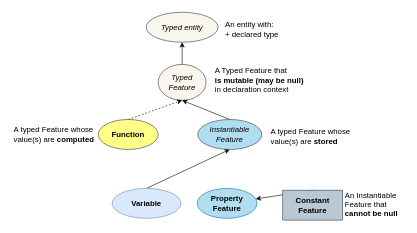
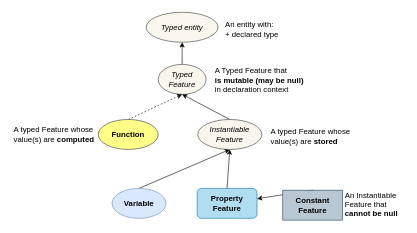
- <mxCell id="4" value="Typed Feature" style="ellipse;whiteSpace=wrap;html=1;fontSize=13;fontStyle=2;fillColor=#f9f7ed;strokeColor=#36393d;" parent="1" vertex="1"><mxGeometry x="263" y="107" width="80" height="60" as="geometry" /></mxCell>
+ <mxCell id="4" value="Typed Feature" style="ellipse;whiteSpace=wrap;html=1;fontSize=13;fontStyle=2;fillColor=#f9f7ed;strokeColor=#36393d;" parent="1" vertex="1"><mxGeometry x="263" y="107" width="80" height="50" as="geometry" /></mxCell>
- <mxCell id="17" value="Instantiable Feature" style="ellipse;whiteSpace=wrap;html=1;fontSize=13;fontStyle=2;fillColor=#b1ddf0;strokeColor=#36393d;" vertex="1" parent="1"><mxGeometry x="329" y="199" width="107" height="50" as="geometry" /></mxCell>
+ <mxCell id="17" value="Instantiable Feature" style="ellipse;whiteSpace=wrap;html=1;fontSize=13;fontStyle=2;fillColor=#f9f7ed;strokeColor=#36393d;" vertex="1" parent="1"><mxGeometry x="329" y="199" width="107" height="50" as="geometry" /></mxCell>
+ <mxCell id="8" style="edgeStyle=none;rounded=0;orthogonalLoop=1;jettySize=auto;html=1;exitX=0.5;exitY=0;exitDx=0;exitDy=0;entryX=0.5;entryY=1;entryDx=0;entryDy=0;fontSize=13;" parent="1" source="9" target="17" edge="1"><mxGeometry relative="1" as="geometry" /></mxCell>
- <mxCell id="15" value="Variable" style="ellipse;whiteSpace=wrap;html=1;fontSize=13;fontStyle=1;fillColor=#dae8fc;strokeColor=#6c8ebf;" vertex="1" parent="1"><mxGeometry x="186" y="314" width="115" height="50" as="geometry" /></mxCell>
+ <mxCell id="15" value="Variable" style="ellipse;whiteSpace=wrap;html=1;fontSize=13;fontStyle=1;fillColor=#dae8fc;strokeColor=#6c8ebf;" vertex="1" parent="1"><mxGeometry x="186" y="314" width="90" height="50" as="geometry" /></mxCell>
- <mxCell id="9" value="Property Feature" style="ellipse;whiteSpace=wrap;html=1;fontSize=13;fontStyle=1;fillColor=#b1ddf0;strokeColor=#10739e;" parent="1" vertex="1"><mxGeometry x="328" y="314" width="100" height="50" as="geometry" /></mxCell>
+ <mxCell id="9" value="Property Feature" style="whiteSpace=wrap;html=1;fontSize=13;fontStyle=1;fillColor=#b1ddf0;strokeColor=#10739e;rounded=1;" parent="1" vertex="1"><mxGeometry x="328" y="314" width="100" height="50" as="geometry" /></mxCell>
